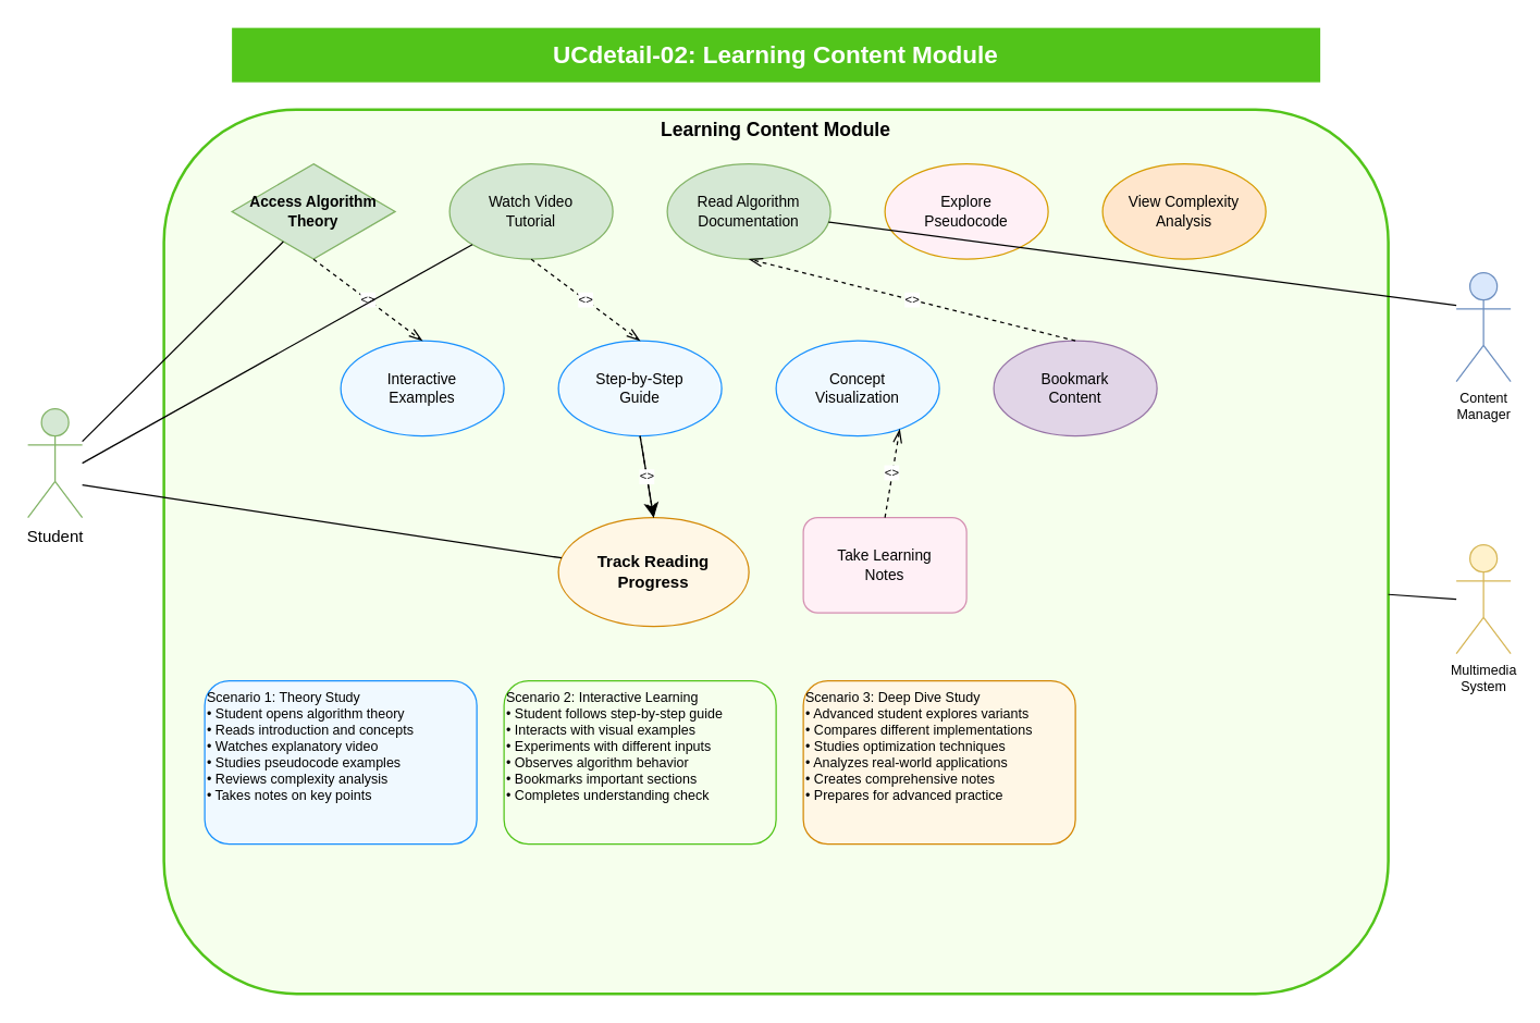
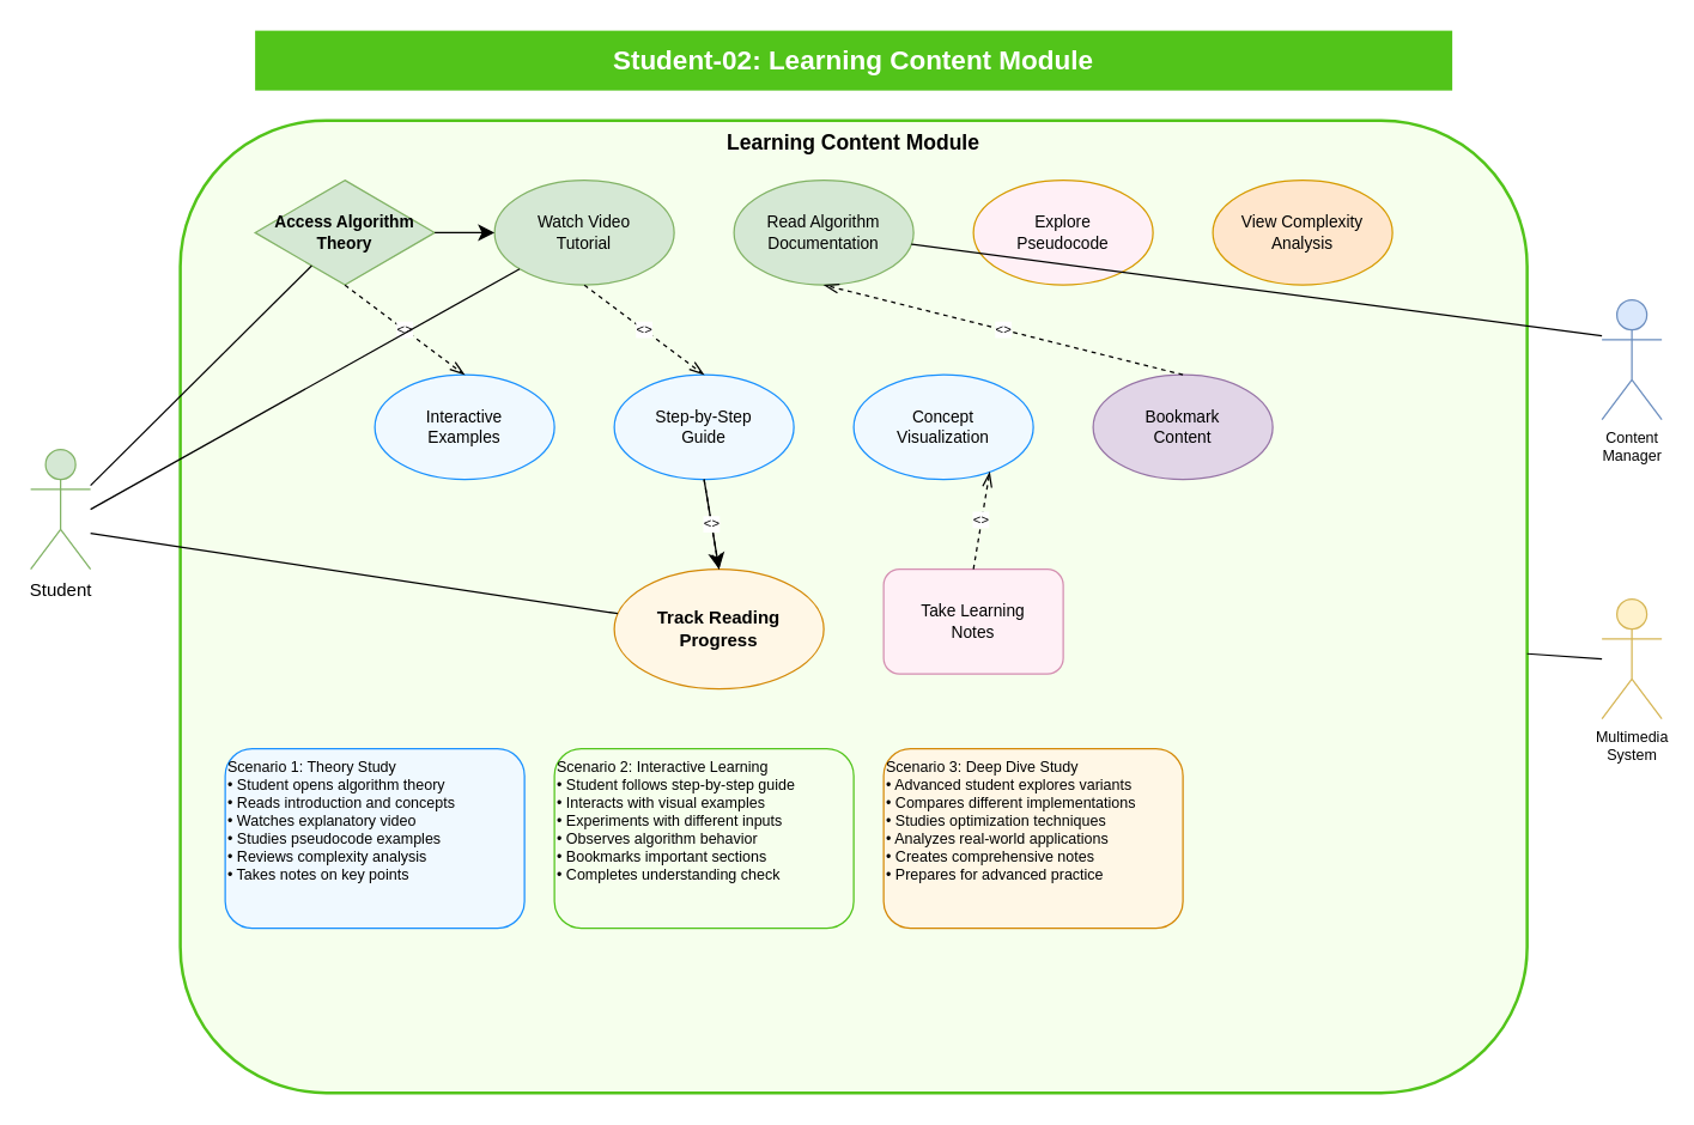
- <mxCell id="2" value="UCdetail-02: Learning Content Module" style="text;html=1;align=center;verticalAlign=middle;whiteSpace=wrap;rounded=0;fontSize=18;fontStyle=1;fillColor=#52c41a;fontColor=#ffffff" vertex="1" parent="1"><mxGeometry x="170" y="20" width="800" height="40" as="geometry" /></mxCell>
+ <mxCell id="2" value="Student-02: Learning Content Module" style="text;html=1;align=center;verticalAlign=middle;whiteSpace=wrap;rounded=0;fontSize=18;fontStyle=1;fillColor=#52c41a;fontColor=#ffffff" vertex="1" parent="1"><mxGeometry x="170" y="20" width="800" height="40" as="geometry" /></mxCell>
+ <mxCell id="21" value="" style="endArrow=classic;html=1;rounded=0;fontSize=12;startSize=8;endSize=8;curved=1;exitX=1;exitY=0.5;entryX=0;entryY=0.5;" edge="1" parent="1" source="7" target="8"><mxGeometry width="50" height="50" relative="1" as="geometry"><mxPoint x="370" y="400" as="sourcePoint" /><mxPoint x="420" y="350" as="targetPoint" /></mxGeometry></mxCell>
